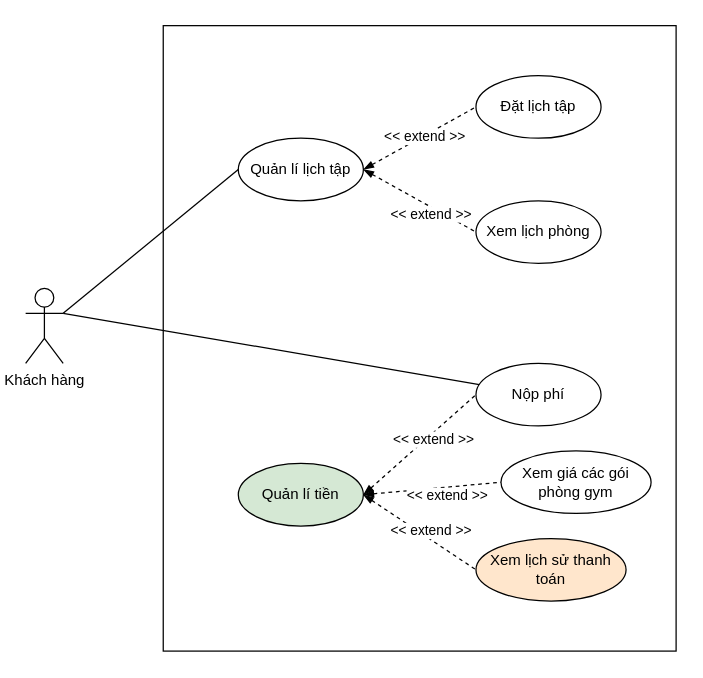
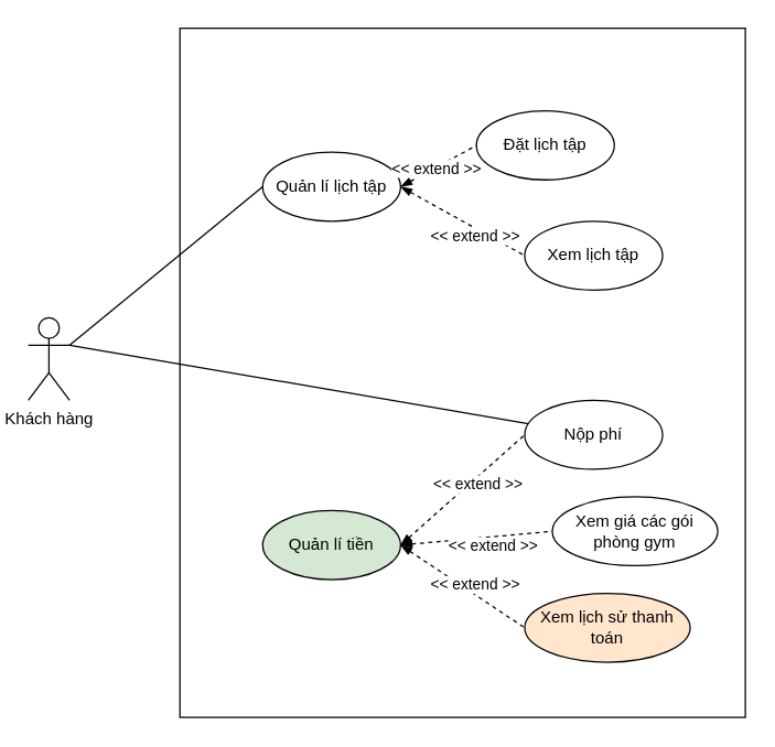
- <mxCell id="10" value="Đặt lịch tập" style="ellipse;whiteSpace=wrap;html=1;" parent="1" vertex="1"><mxGeometry x="380" y="60" width="100" height="50" as="geometry" /></mxCell>
+ <mxCell id="10" value="Đặt lịch tập" style="ellipse;whiteSpace=wrap;html=1;" parent="1" vertex="1"><mxGeometry x="345" y="80" width="100" height="50" as="geometry" /></mxCell>
- <mxCell id="11" value="Xem lịch phòng" style="ellipse;whiteSpace=wrap;html=1;" parent="1" vertex="1"><mxGeometry x="380" y="160" width="100" height="50" as="geometry" /></mxCell>
+ <mxCell id="11" value="Xem lịch tập" style="ellipse;whiteSpace=wrap;html=1;" parent="1" vertex="1"><mxGeometry x="380" y="160" width="100" height="50" as="geometry" /></mxCell>
